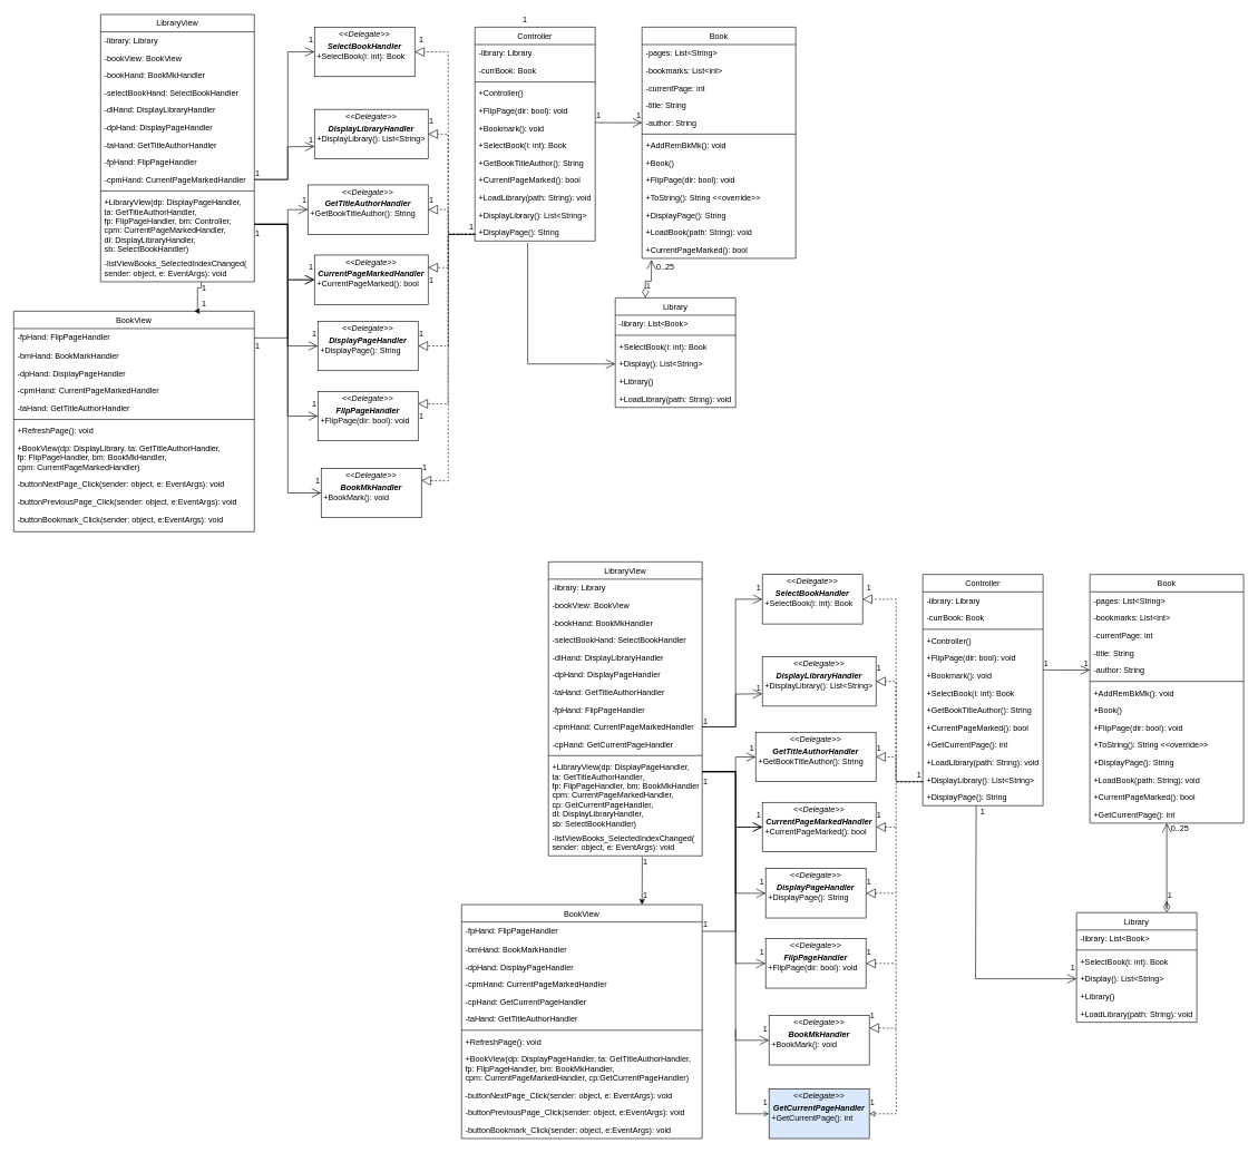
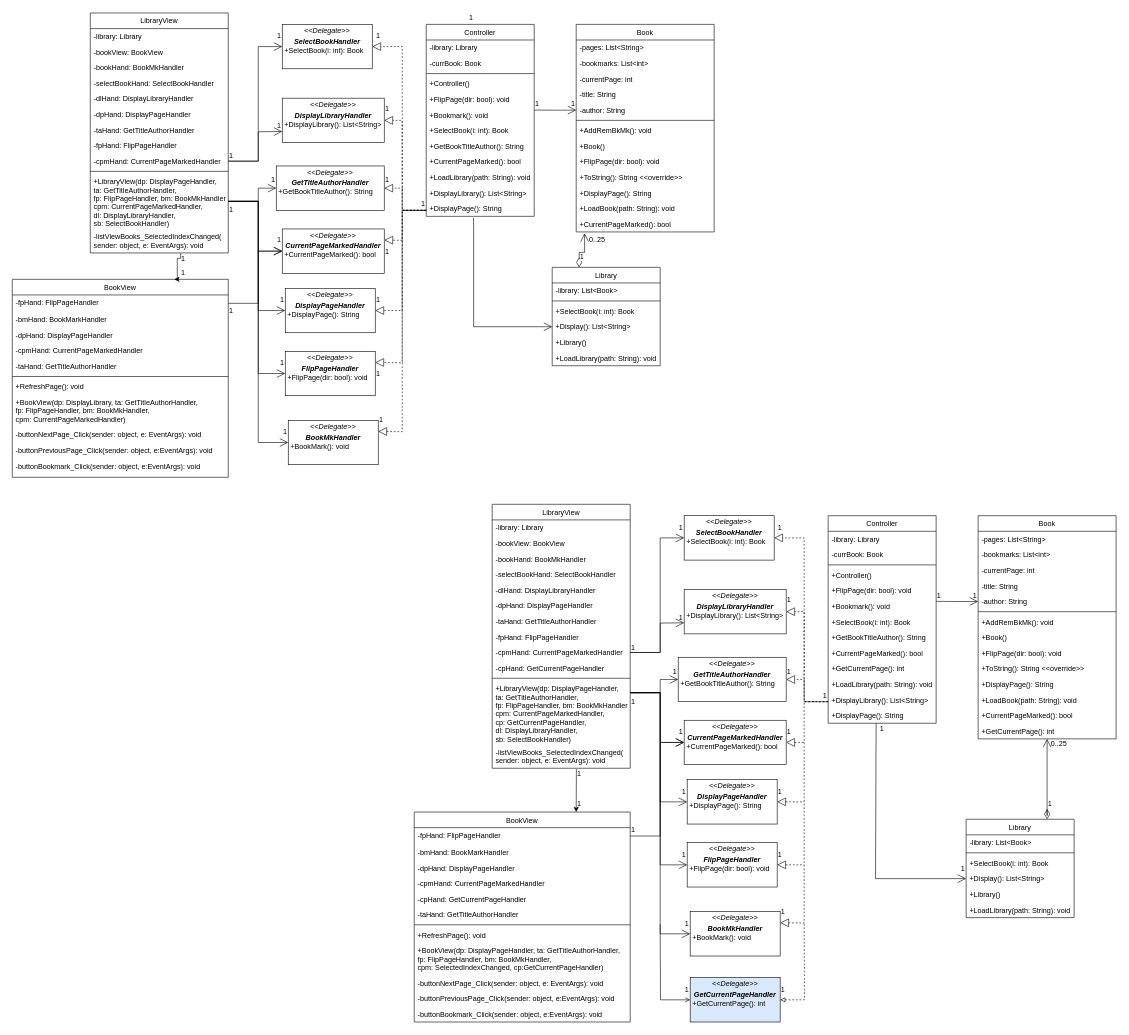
- <mxCell id="57" value="+LibraryView(dp: DisplayPageHandler,&#10;ta: GetTitleAuthorHandler, &#10;fp: FlipPageHandler, bm: Controller,&#10;cpm: CurrentPageMarkedHandler, &#10;dl: DisplayLibraryHandler, &#10;sb: SelectBookHandler)" style="text;strokeColor=none;fillColor=none;align=left;verticalAlign=top;spacingLeft=4;spacingRight=4;overflow=hidden;rotatable=0;points=[[0,0.5],[1,0.5]];portConstraint=eastwest;" parent="46" vertex="1"><mxGeometry y="268" width="230" height="92" as="geometry" /></mxCell>
+ <mxCell id="57" value="+LibraryView(dp: DisplayPageHandler,&#10;ta: GetTitleAuthorHandler, &#10;fp: FlipPageHandler, bm: BookMkHandler,&#10;cpm: CurrentPageMarkedHandler, &#10;dl: DisplayLibraryHandler, &#10;sb: SelectBookHandler)" style="text;strokeColor=none;fillColor=none;align=left;verticalAlign=top;spacingLeft=4;spacingRight=4;overflow=hidden;rotatable=0;points=[[0,0.5],[1,0.5]];portConstraint=eastwest;" parent="46" vertex="1"><mxGeometry y="268" width="230" height="92" as="geometry" /></mxCell>
- <mxCell id="120" value="+BookView(dp: DisplayPageHandler, ta: GetTitleAuthorHandler,&#10;fp: FlipPageHandler, bm: BookMkHandler,&#10;cpm: CurrentPageMarkedHandler, cp:GetCurrentPageHandler)" style="text;strokeColor=none;fillColor=none;align=left;verticalAlign=top;spacingLeft=4;spacingRight=4;overflow=hidden;rotatable=0;points=[[0,0.5],[1,0.5]];portConstraint=eastwest;" vertex="1" parent="111"><mxGeometry y="218" width="360" height="54" as="geometry" /></mxCell>
+ <mxCell id="120" value="+BookView(dp: DisplayPageHandler, ta: GetTitleAuthorHandler,&#10;fp: FlipPageHandler, bm: BookMkHandler,&#10;cpm: SelectedIndexChanged, cp:GetCurrentPageHandler)" style="text;strokeColor=none;fillColor=none;align=left;verticalAlign=top;spacingLeft=4;spacingRight=4;overflow=hidden;rotatable=0;points=[[0,0.5],[1,0.5]];portConstraint=eastwest;" vertex="1" parent="111"><mxGeometry y="218" width="360" height="54" as="geometry" /></mxCell>
